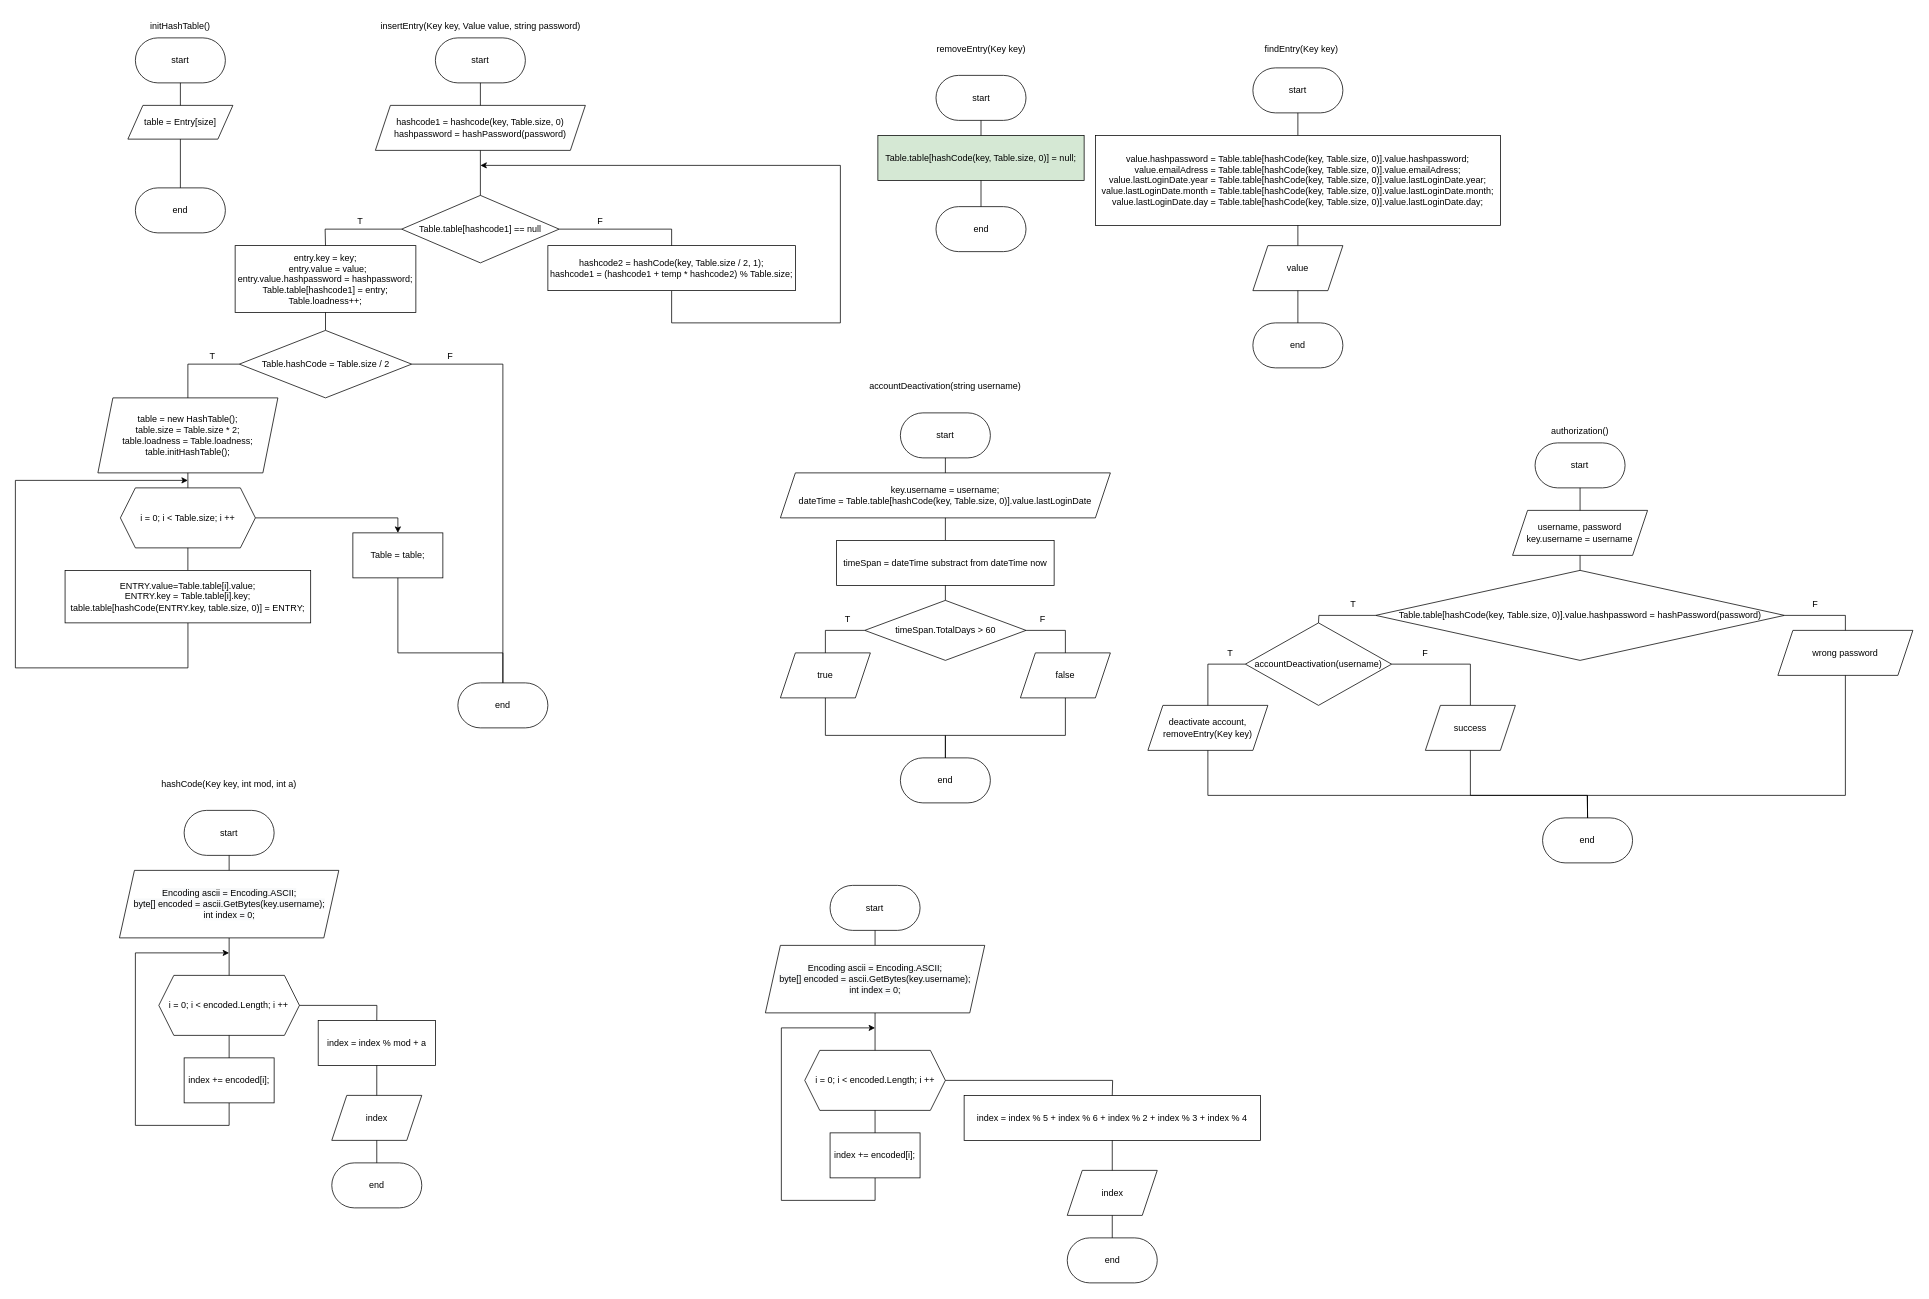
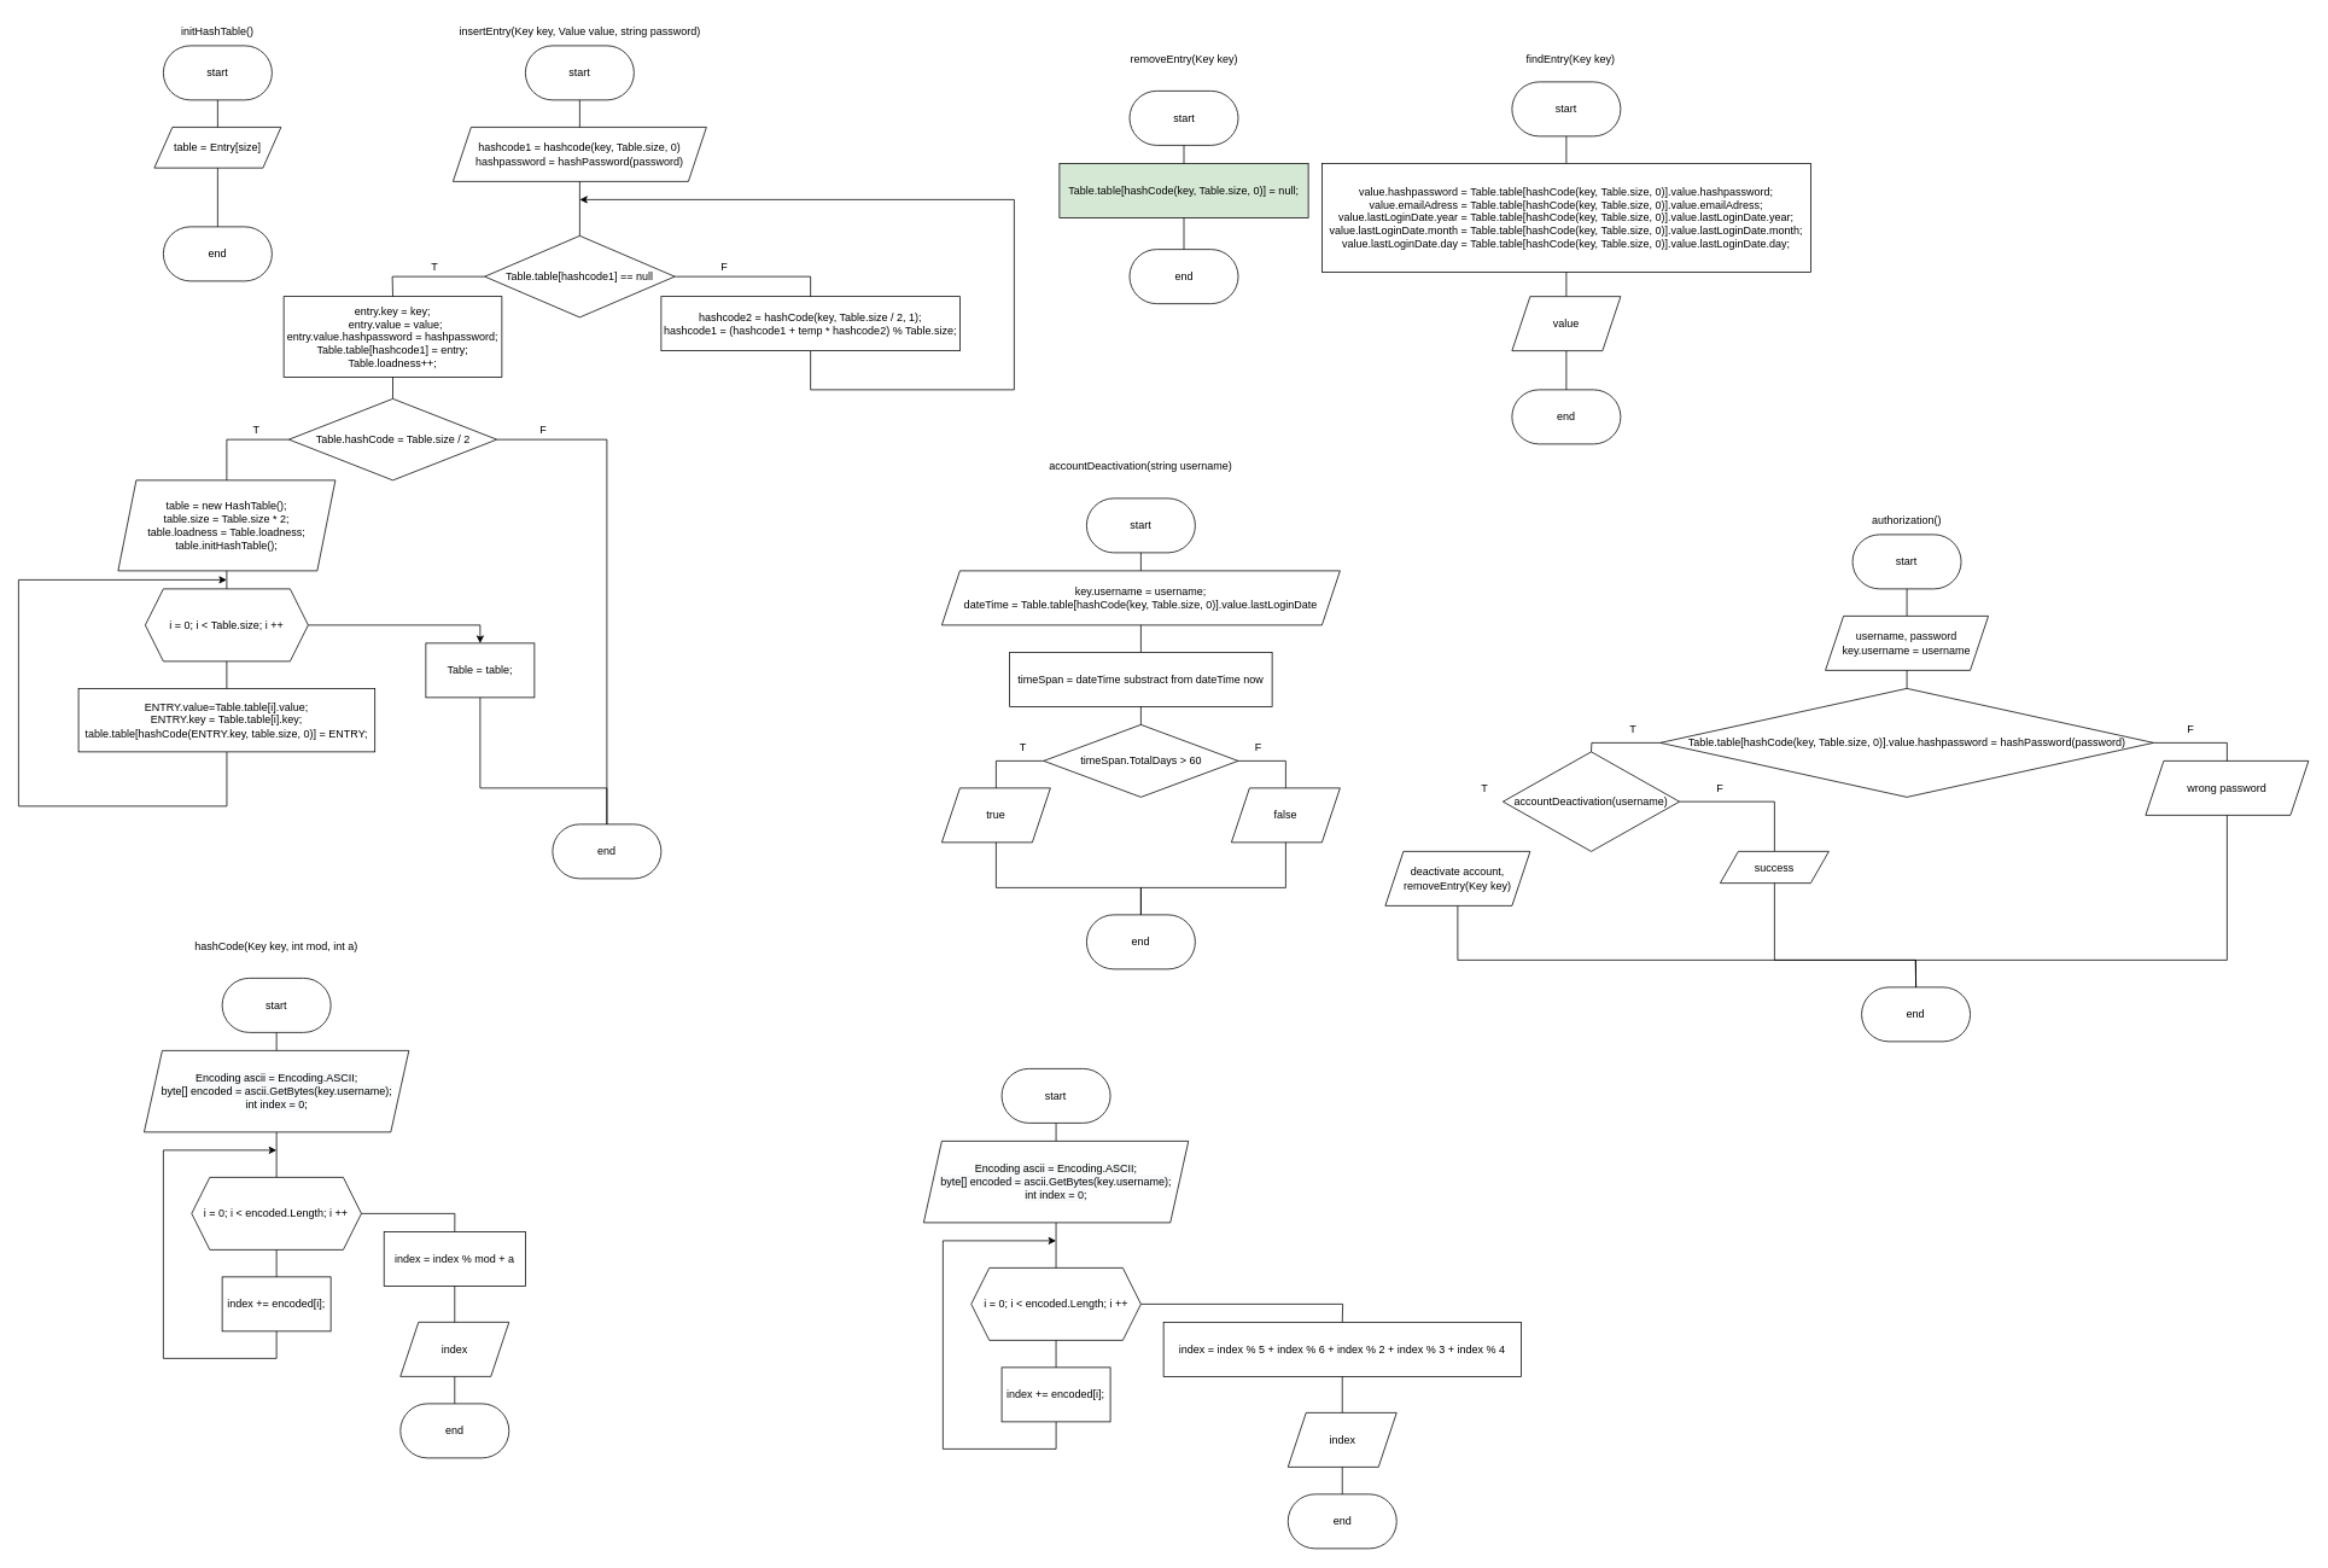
- <mxCell id="79" value="" style="endArrow=none;html=1;rounded=0;entryX=0;entryY=0.5;entryDx=0;entryDy=0;exitX=0.5;exitY=0;exitDx=0;exitDy=0;" edge="1" parent="1" source="78" target="76"><mxGeometry width="50" height="50" relative="1" as="geometry"><mxPoint x="1760" y="890" as="sourcePoint" /><mxPoint x="1810" y="840" as="targetPoint" /><Array as="points"><mxPoint x="1610" y="885" /></Array></mxGeometry></mxCell>
- <mxCell id="84" value="success" style="shape=parallelogram;perimeter=parallelogramPerimeter;whiteSpace=wrap;html=1;fixedSize=1;" vertex="1" parent="1"><mxGeometry x="1900" y="940" width="120" height="60" as="geometry" /></mxCell>
+ <mxCell id="84" value="success" style="shape=parallelogram;perimeter=parallelogramPerimeter;whiteSpace=wrap;html=1;fixedSize=1;" vertex="1" parent="1"><mxGeometry x="1900" y="940" width="120" height="35" as="geometry" /></mxCell>
